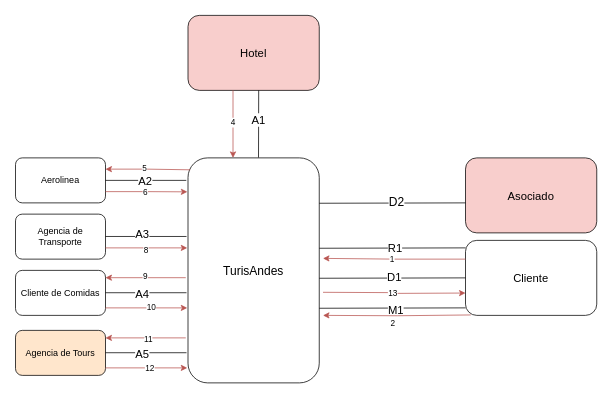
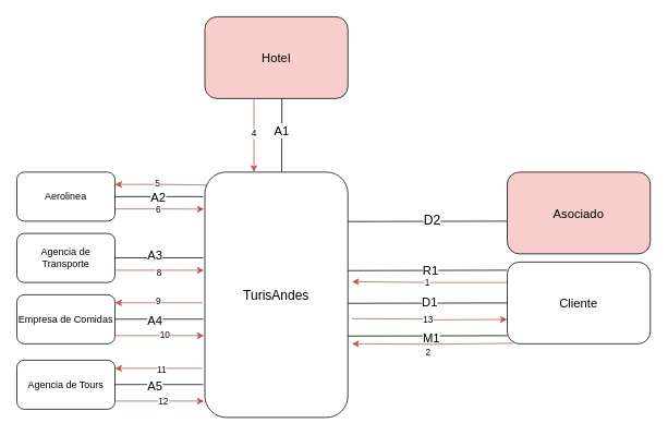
- <mxCell id="16" value="Cliente de Comidas" style="rounded=1;whiteSpace=wrap;html=1;" parent="1" vertex="1"><mxGeometry x="20" y="360" width="120" height="60" as="geometry" /></mxCell>
+ <mxCell id="16" value="Empresa de Comidas" style="rounded=1;whiteSpace=wrap;html=1;" parent="1" vertex="1"><mxGeometry x="20" y="360" width="120" height="60" as="geometry" /></mxCell>
- <mxCell id="17" value="Agencia de Tours" style="rounded=1;whiteSpace=wrap;html=1;fillColor=#ffe6cc;" parent="1" vertex="1"><mxGeometry x="20" y="440" width="120" height="60" as="geometry" /></mxCell>
+ <mxCell id="17" value="Agencia de Tours" style="rounded=1;whiteSpace=wrap;html=1;" parent="1" vertex="1"><mxGeometry x="20" y="440" width="120" height="60" as="geometry" /></mxCell>
